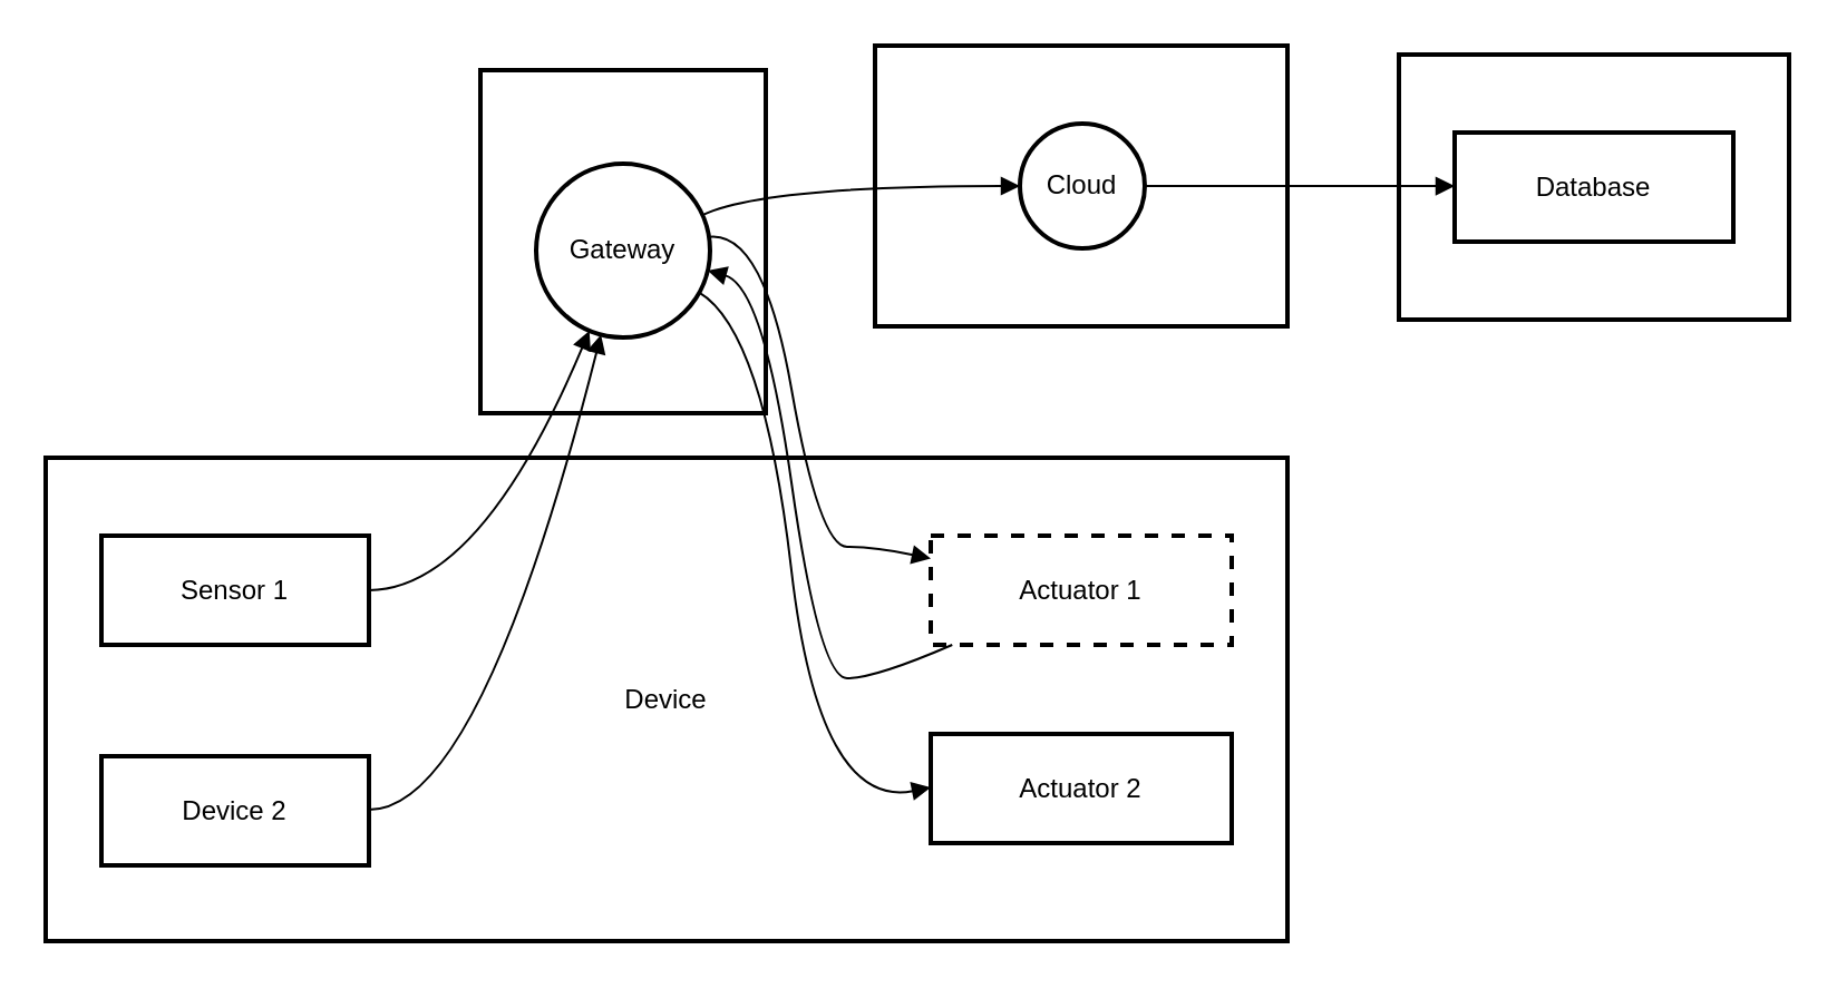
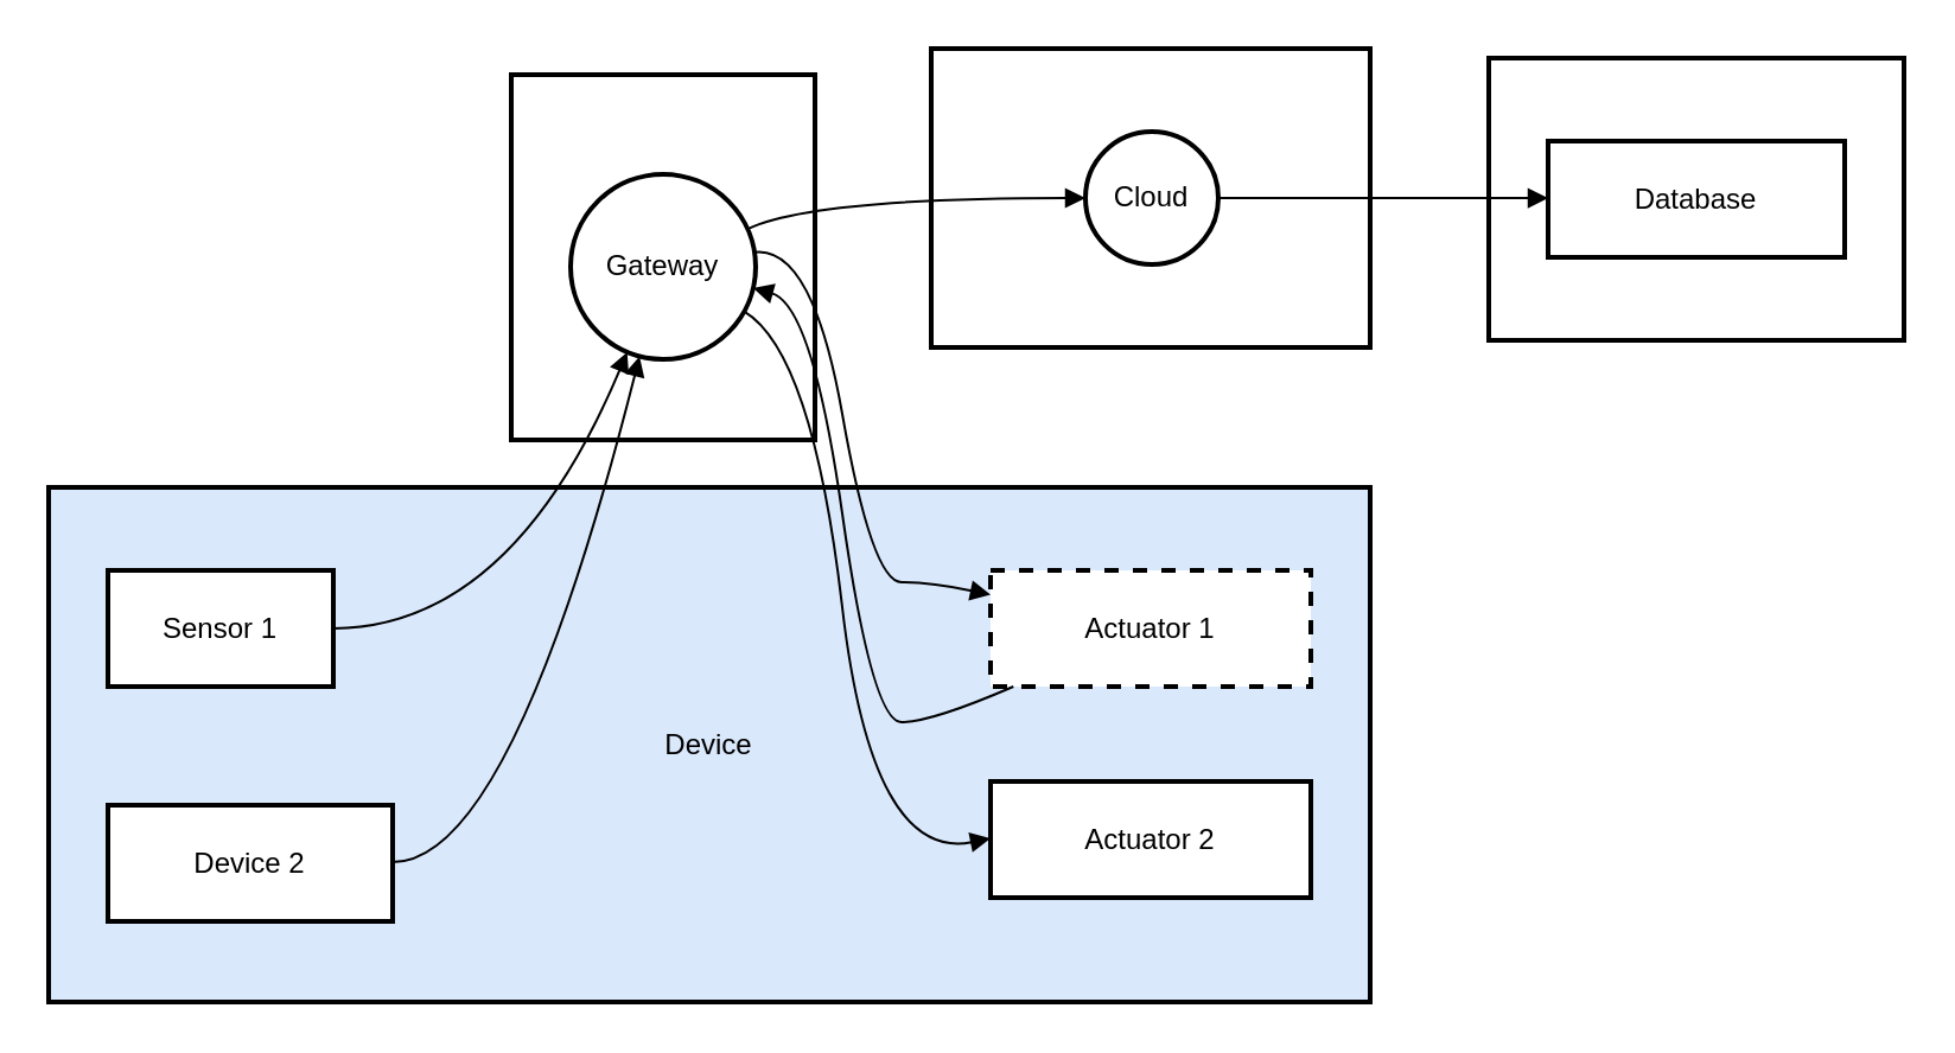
- <mxCell id="6" value="Sensor 1" style="whiteSpace=wrap;strokeWidth=2;" vertex="1" parent="1"><mxGeometry x="45" y="240" width="120" height="49" as="geometry" /></mxCell>
+ <mxCell id="6" value="Sensor 1" style="whiteSpace=wrap;strokeWidth=2;" vertex="1" parent="1"><mxGeometry x="45" y="240" width="95" height="49" as="geometry" /></mxCell>
- <mxCell id="5" value="Device" style="whiteSpace=wrap;strokeWidth=2;" vertex="1" parent="1"><mxGeometry x="20" y="205" width="557" height="217" as="geometry" /></mxCell>
+ <mxCell id="5" value="Device" style="whiteSpace=wrap;strokeWidth=2;fillColor=#dae8fc;" vertex="1" parent="1"><mxGeometry x="20" y="205" width="557" height="217" as="geometry" /></mxCell>
